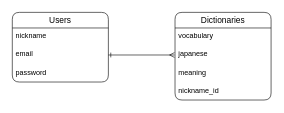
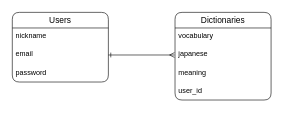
- <mxCell id="11" value="nickname_id" style="text;strokeColor=none;fillColor=none;spacingLeft=4;spacingRight=4;overflow=hidden;rotatable=0;points=[[0,0.5],[1,0.5]];portConstraint=eastwest;fontSize=12;rounded=1;" parent="7" vertex="1"><mxGeometry y="116" width="160" height="30" as="geometry" /></mxCell>
+ <mxCell id="11" value="user_id" style="text;strokeColor=none;fillColor=none;spacingLeft=4;spacingRight=4;overflow=hidden;rotatable=0;points=[[0,0.5],[1,0.5]];portConstraint=eastwest;fontSize=12;rounded=1;" parent="7" vertex="1"><mxGeometry y="116" width="160" height="30" as="geometry" /></mxCell>
